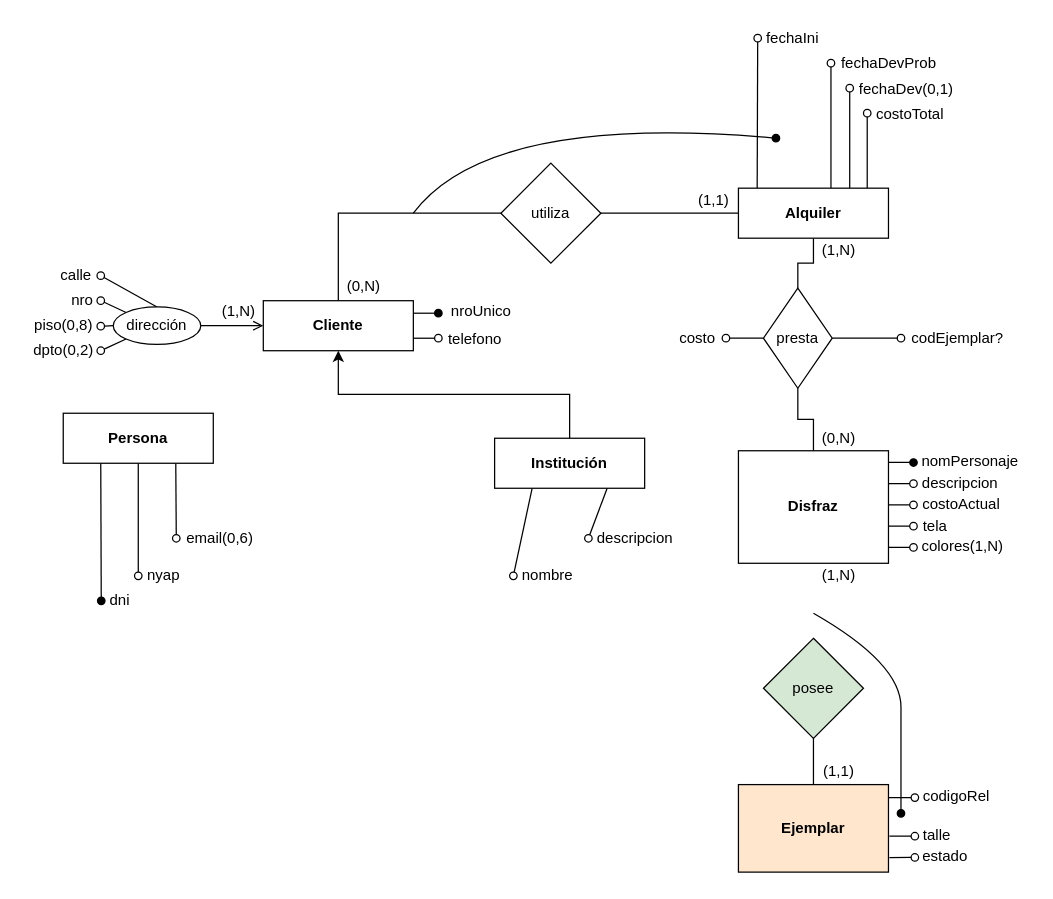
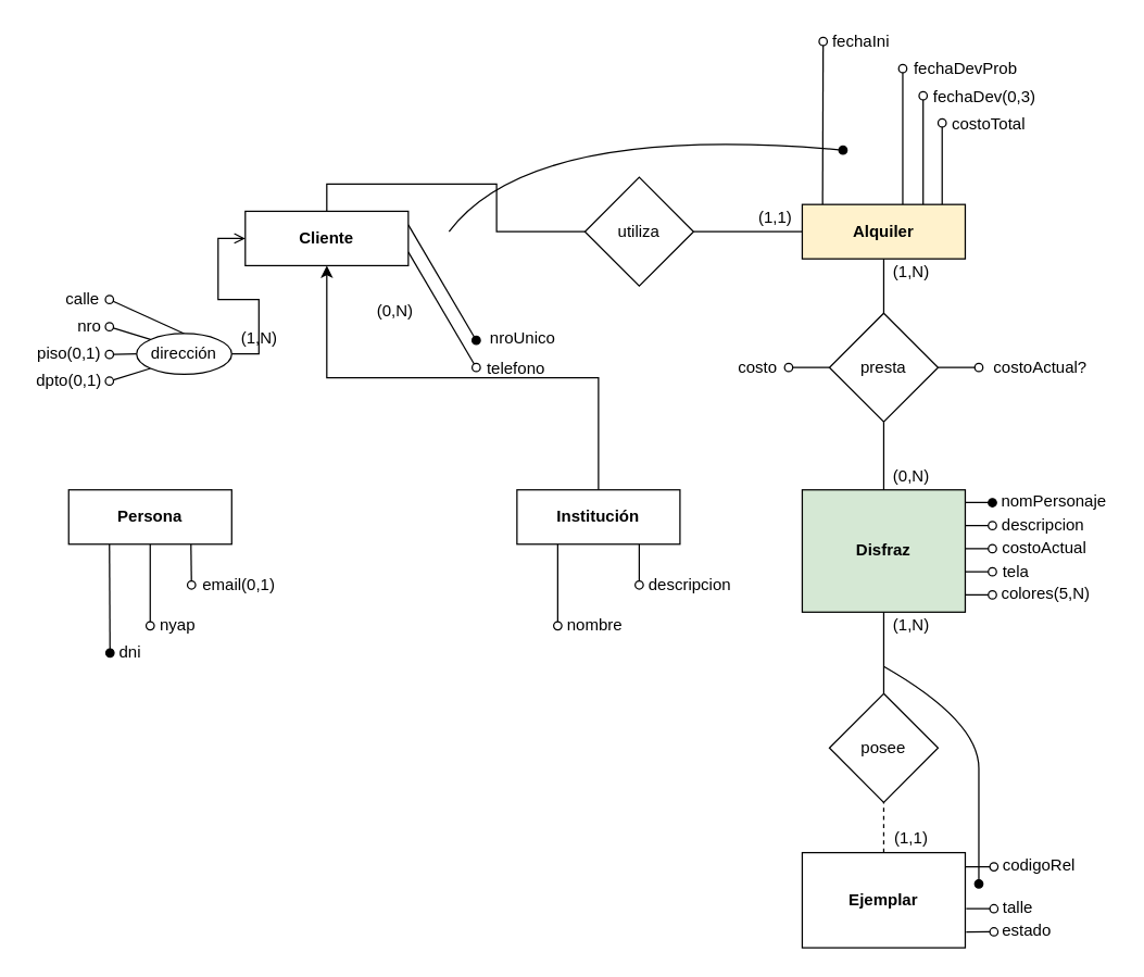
- <mxCell id="68" value="fechaDev(0,1)" style="text;html=1;align=center;verticalAlign=middle;resizable=0;points=[];autosize=1;strokeColor=none;fillColor=none;" parent="1" vertex="1"><mxGeometry x="679" y="61" width="90" height="20" as="geometry" /></mxCell>
+ <mxCell id="68" value="fechaDev(0,3)" style="text;html=1;align=center;verticalAlign=middle;resizable=0;points=[];autosize=1;strokeColor=none;fillColor=none;" parent="1" vertex="1"><mxGeometry x="679" y="61" width="90" height="20" as="geometry" /></mxCell>
- <mxCell id="27" value="utiliza" style="rhombus;whiteSpace=wrap;html=1;" parent="1" vertex="1"><mxGeometry x="400" y="130" width="80" height="80" as="geometry" /></mxCell>
+ <mxCell id="27" value="utiliza" style="rhombus;whiteSpace=wrap;html=1;" parent="1" vertex="1"><mxGeometry x="430" y="130" width="80" height="80" as="geometry" /></mxCell>
- <mxCell id="25" value="Alquiler" style="rounded=0;whiteSpace=wrap;html=1;fontStyle=1" parent="1" vertex="1"><mxGeometry x="590" y="150" width="120" height="40" as="geometry" /></mxCell>
+ <mxCell id="25" value="Alquiler" style="rounded=0;whiteSpace=wrap;html=1;fontStyle=1;fillColor=#fff2cc;" parent="1" vertex="1"><mxGeometry x="590" y="150" width="120" height="40" as="geometry" /></mxCell>
- <mxCell id="61" value="piso(0,8)" style="text;html=1;align=center;verticalAlign=middle;resizable=0;points=[];autosize=1;strokeColor=none;fillColor=none;" parent="1" vertex="1"><mxGeometry x="20" y="250" width="60" height="20" as="geometry" /></mxCell>
+ <mxCell id="61" value="piso(0,1)" style="text;html=1;align=center;verticalAlign=middle;resizable=0;points=[];autosize=1;strokeColor=none;fillColor=none;" parent="1" vertex="1"><mxGeometry x="20" y="250" width="60" height="20" as="geometry" /></mxCell>
- <mxCell id="58" value="dirección" style="ellipse;whiteSpace=wrap;html=1;" parent="1" vertex="1"><mxGeometry x="90" y="245" width="70" height="30" as="geometry" /></mxCell>
+ <mxCell id="58" value="dirección" style="ellipse;whiteSpace=wrap;html=1;" parent="1" vertex="1"><mxGeometry x="100" y="245" width="70" height="30" as="geometry" /></mxCell>
- <mxCell id="8" value="Cliente" style="rounded=0;whiteSpace=wrap;html=1;fontStyle=1" parent="1" vertex="1"><mxGeometry x="210" y="240" width="120" height="40" as="geometry" /></mxCell>
+ <mxCell id="8" value="Cliente" style="rounded=0;whiteSpace=wrap;html=1;fontStyle=1" parent="1" vertex="1"><mxGeometry x="180" y="155" width="120" height="40" as="geometry" /></mxCell>
- <mxCell id="31" value="presta" style="rhombus;whiteSpace=wrap;html=1;" parent="1" vertex="1"><mxGeometry x="610" y="230" width="55" height="80" as="geometry" /></mxCell>
+ <mxCell id="31" value="presta" style="rhombus;whiteSpace=wrap;html=1;" parent="1" vertex="1"><mxGeometry x="610" y="230" width="80" height="80" as="geometry" /></mxCell>
- <mxCell id="76" value="codEjemplar?" style="text;html=1;align=center;verticalAlign=middle;resizable=0;points=[];autosize=1;strokeColor=none;fillColor=none;" parent="1" vertex="1"><mxGeometry x="720" y="260" width="90" height="20" as="geometry" /></mxCell>
+ <mxCell id="76" value="costoActual?" style="text;html=1;align=center;verticalAlign=middle;resizable=0;points=[];autosize=1;strokeColor=none;fillColor=none;" parent="1" vertex="1"><mxGeometry x="720" y="260" width="90" height="20" as="geometry" /></mxCell>
- <mxCell id="62" value="dpto(0,2)" style="text;html=1;align=center;verticalAlign=middle;resizable=0;points=[];autosize=1;strokeColor=none;fillColor=none;" parent="1" vertex="1"><mxGeometry x="20" y="270" width="60" height="20" as="geometry" /></mxCell>
+ <mxCell id="62" value="dpto(0,1)" style="text;html=1;align=center;verticalAlign=middle;resizable=0;points=[];autosize=1;strokeColor=none;fillColor=none;" parent="1" vertex="1"><mxGeometry x="20" y="270" width="60" height="20" as="geometry" /></mxCell>
- <mxCell id="14" value="Persona" style="rounded=0;whiteSpace=wrap;html=1;fontStyle=1" parent="1" vertex="1"><mxGeometry x="50" y="330" width="120" height="40" as="geometry" /></mxCell>
+ <mxCell id="14" value="Persona" style="rounded=0;whiteSpace=wrap;html=1;fontStyle=1" parent="1" vertex="1"><mxGeometry x="50" y="360" width="120" height="40" as="geometry" /></mxCell>
- <mxCell id="18" value="Institución" style="rounded=0;whiteSpace=wrap;html=1;fontStyle=1" parent="1" vertex="1"><mxGeometry x="395" y="350" width="120" height="40" as="geometry" /></mxCell>
+ <mxCell id="18" value="Institución" style="rounded=0;whiteSpace=wrap;html=1;fontStyle=1" parent="1" vertex="1"><mxGeometry x="380" y="360" width="120" height="40" as="geometry" /></mxCell>
- <mxCell id="5" value="Disfraz" style="rounded=0;whiteSpace=wrap;html=1;fontStyle=1" parent="1" vertex="1"><mxGeometry x="590" y="360" width="120" height="90" as="geometry" /></mxCell>
+ <mxCell id="5" value="Disfraz" style="rounded=0;whiteSpace=wrap;html=1;fontStyle=1;fillColor=#d5e8d4;" parent="1" vertex="1"><mxGeometry x="590" y="360" width="120" height="90" as="geometry" /></mxCell>
- <mxCell id="75" value="email(0,6)" style="text;html=1;align=center;verticalAlign=middle;resizable=0;points=[];autosize=1;strokeColor=none;fillColor=none;" parent="1" vertex="1"><mxGeometry x="140" y="420" width="70" height="20" as="geometry" /></mxCell>
+ <mxCell id="75" value="email(0,1)" style="text;html=1;align=center;verticalAlign=middle;resizable=0;points=[];autosize=1;strokeColor=none;fillColor=none;" parent="1" vertex="1"><mxGeometry x="140" y="420" width="70" height="20" as="geometry" /></mxCell>
- <mxCell id="45" value="colores(1,N)" style="text;html=1;align=center;verticalAlign=middle;resizable=0;points=[];autosize=1;strokeColor=none;fillColor=none;" parent="1" vertex="1"><mxGeometry x="729" y="427" width="80" height="20" as="geometry" /></mxCell>
+ <mxCell id="45" value="colores(5,N)" style="text;html=1;align=center;verticalAlign=middle;resizable=0;points=[];autosize=1;strokeColor=none;fillColor=none;" parent="1" vertex="1"><mxGeometry x="729" y="427" width="80" height="20" as="geometry" /></mxCell>
+ <mxCell id="3" style="edgeStyle=orthogonalEdgeStyle;rounded=0;orthogonalLoop=1;jettySize=auto;html=1;exitX=0.5;exitY=1;exitDx=0;exitDy=0;entryX=0.5;entryY=0;entryDx=0;entryDy=0;endArrow=none;endFill=0;" parent="1" source="5" target="10" edge="1"><mxGeometry relative="1" as="geometry" /></mxCell>
- <mxCell id="10" value="posee" style="rhombus;whiteSpace=wrap;html=1;fillColor=#d5e8d4;" parent="1" vertex="1"><mxGeometry x="610" y="510" width="80" height="80" as="geometry" /></mxCell>
+ <mxCell id="10" value="posee" style="rhombus;whiteSpace=wrap;html=1;" parent="1" vertex="1"><mxGeometry x="610" y="510" width="80" height="80" as="geometry" /></mxCell>
- <mxCell id="9" style="edgeStyle=orthogonalEdgeStyle;rounded=0;orthogonalLoop=1;jettySize=auto;html=1;exitX=0.5;exitY=1;exitDx=0;exitDy=0;entryX=0.5;entryY=0;entryDx=0;entryDy=0;endArrow=none;endFill=0;" parent="1" source="10" target="2" edge="1"><mxGeometry relative="1" as="geometry"><Array as="points"><mxPoint x="650" y="580" /><mxPoint x="650" y="580" /></Array></mxGeometry></mxCell>
+ <mxCell id="9" style="edgeStyle=orthogonalEdgeStyle;rounded=0;orthogonalLoop=1;jettySize=auto;html=1;exitX=0.5;exitY=1;exitDx=0;exitDy=0;entryX=0.5;entryY=0;entryDx=0;entryDy=0;endArrow=none;endFill=0;dashed=1;" parent="1" source="10" target="2" edge="1"><mxGeometry relative="1" as="geometry"><Array as="points"><mxPoint x="650" y="580" /><mxPoint x="650" y="580" /></Array></mxGeometry></mxCell>
- <mxCell id="2" value="Ejemplar" style="rounded=0;whiteSpace=wrap;html=1;fontStyle=1;fillColor=#ffe6cc;" parent="1" vertex="1"><mxGeometry x="590" y="627" width="120" height="70" as="geometry" /></mxCell>
+ <mxCell id="2" value="Ejemplar" style="rounded=0;whiteSpace=wrap;html=1;fontStyle=1" parent="1" vertex="1"><mxGeometry x="590" y="627" width="120" height="70" as="geometry" /></mxCell>
